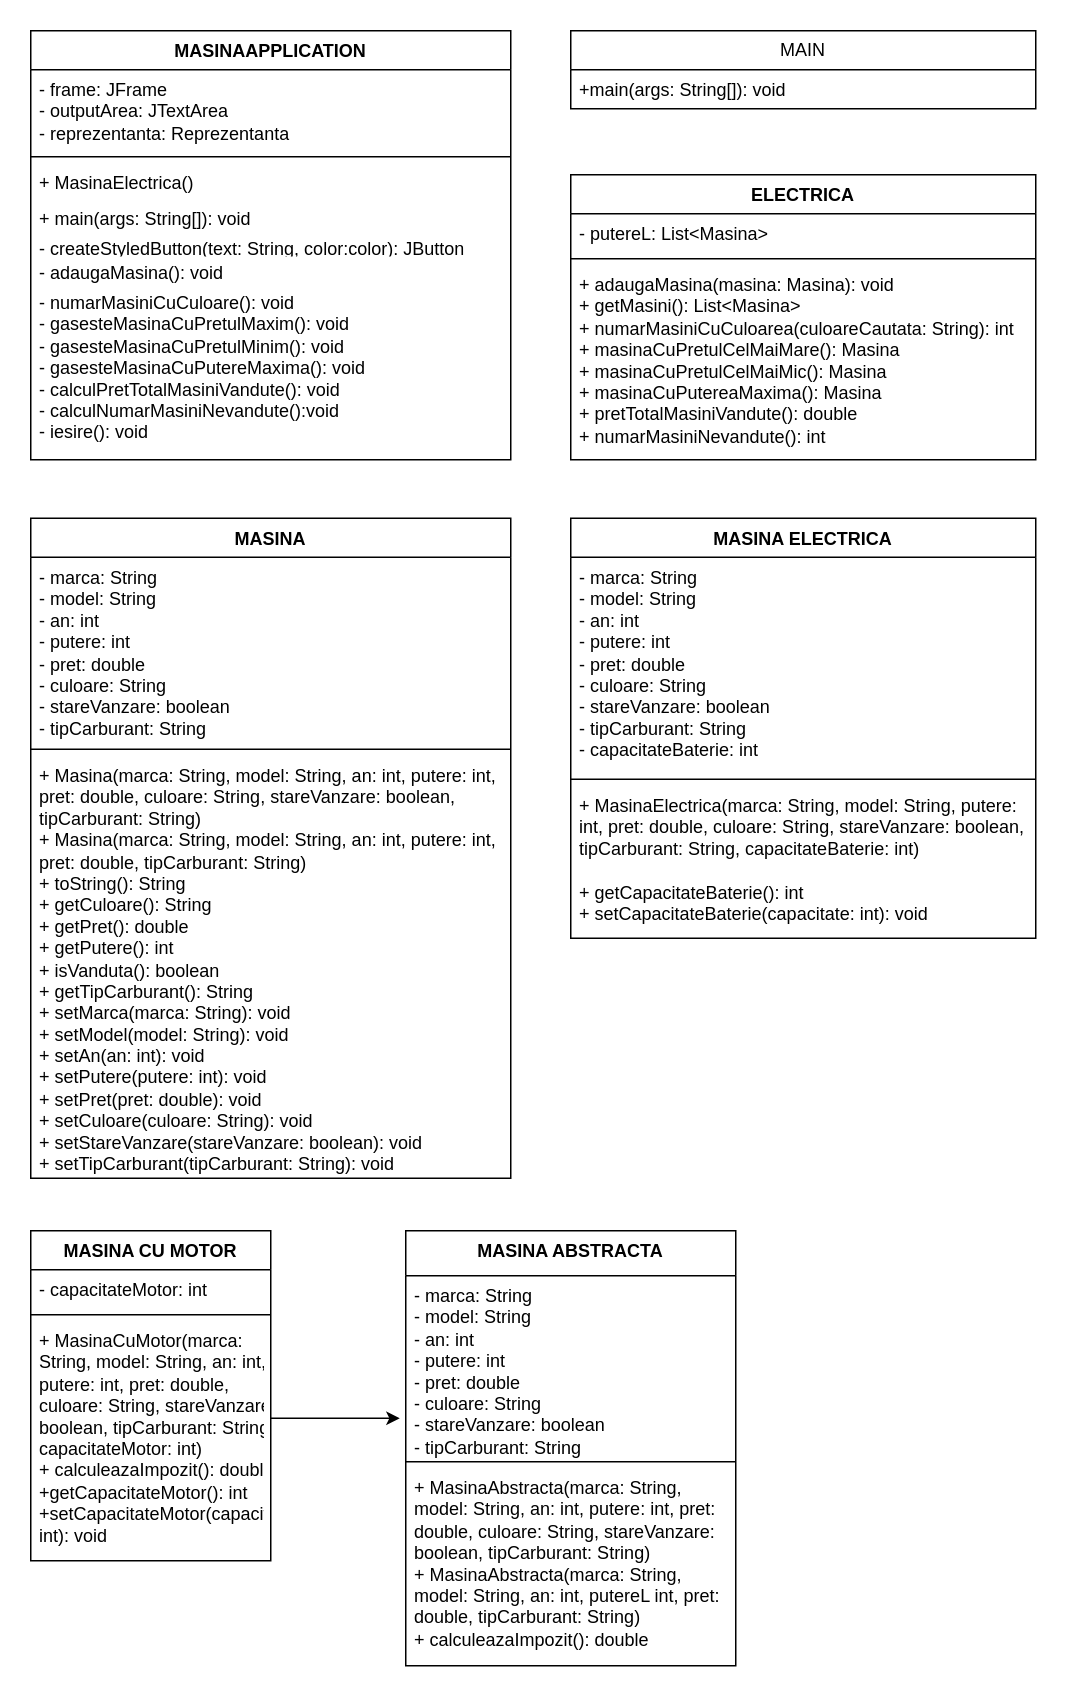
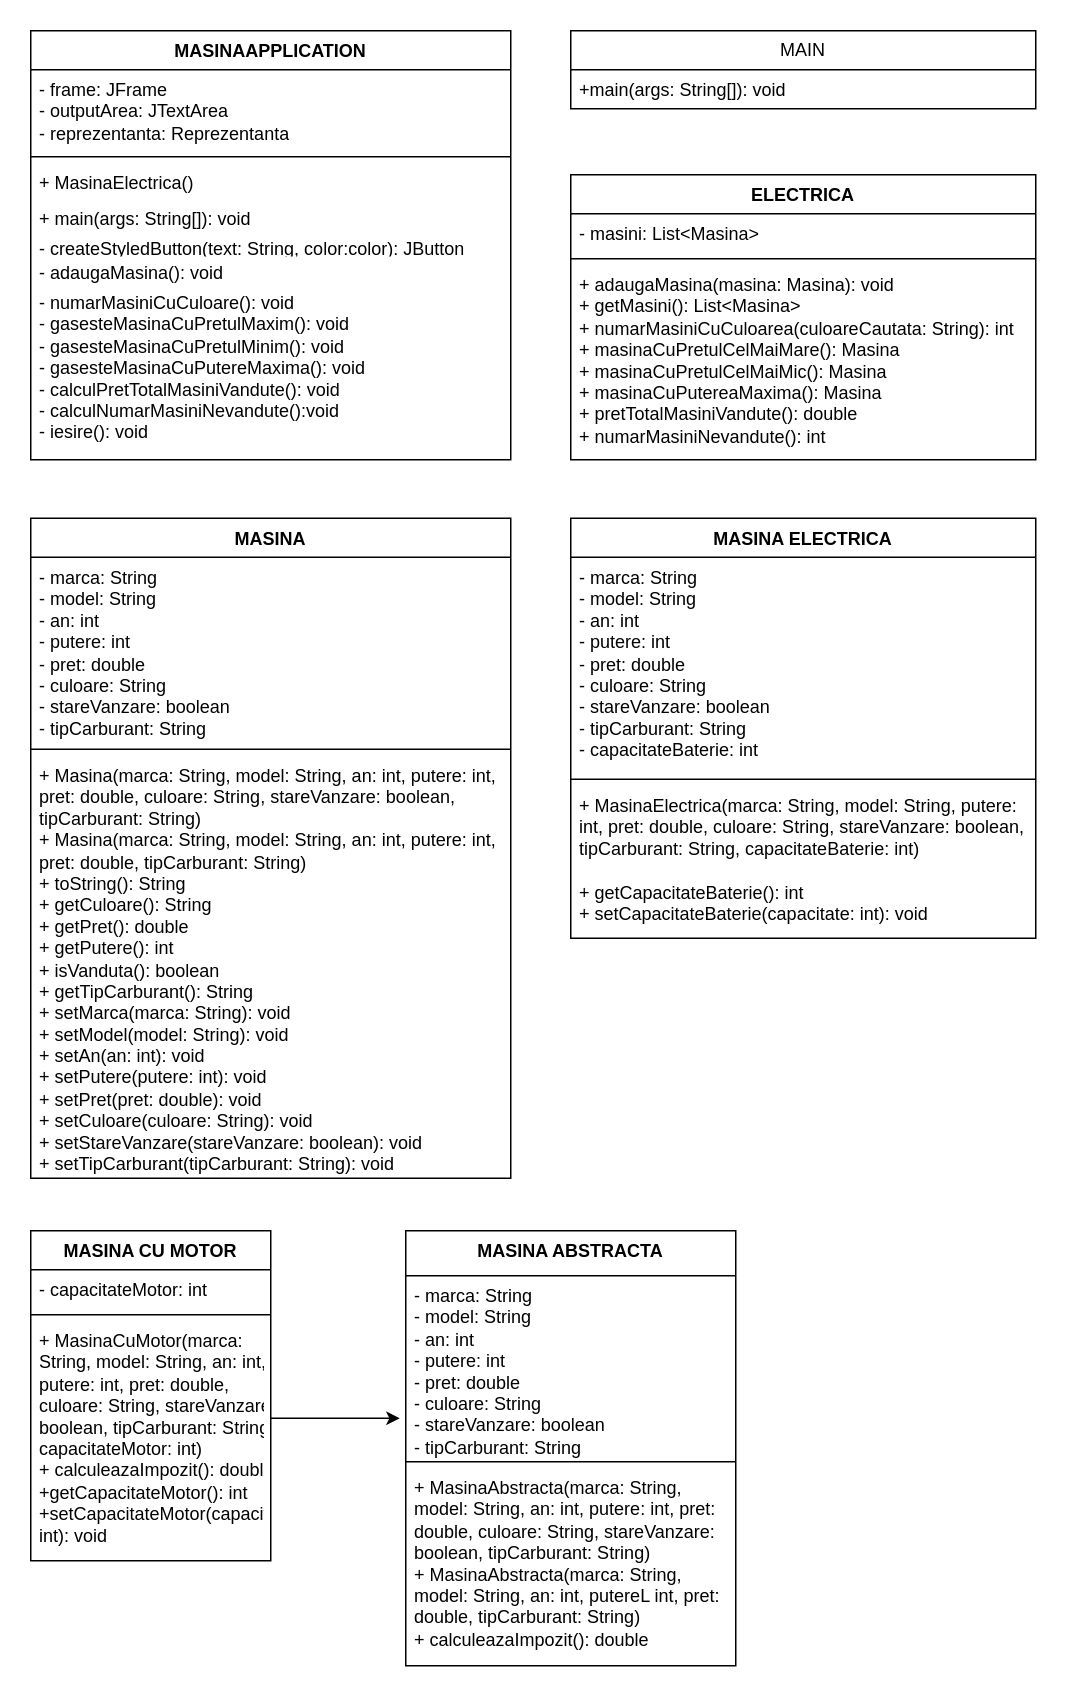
- <mxCell id="17" value="- putereL: List&amp;lt;Masina&amp;gt;" style="text;strokeColor=none;fillColor=none;align=left;verticalAlign=top;spacingLeft=4;spacingRight=4;overflow=hidden;rotatable=0;points=[[0,0.5],[1,0.5]];portConstraint=eastwest;whiteSpace=wrap;html=1;" parent="16" vertex="1"><mxGeometry y="26" width="310" height="26" as="geometry" /></mxCell>
+ <mxCell id="17" value="- masini: List&amp;lt;Masina&amp;gt;" style="text;strokeColor=none;fillColor=none;align=left;verticalAlign=top;spacingLeft=4;spacingRight=4;overflow=hidden;rotatable=0;points=[[0,0.5],[1,0.5]];portConstraint=eastwest;whiteSpace=wrap;html=1;" parent="16" vertex="1"><mxGeometry y="26" width="310" height="26" as="geometry" /></mxCell>
